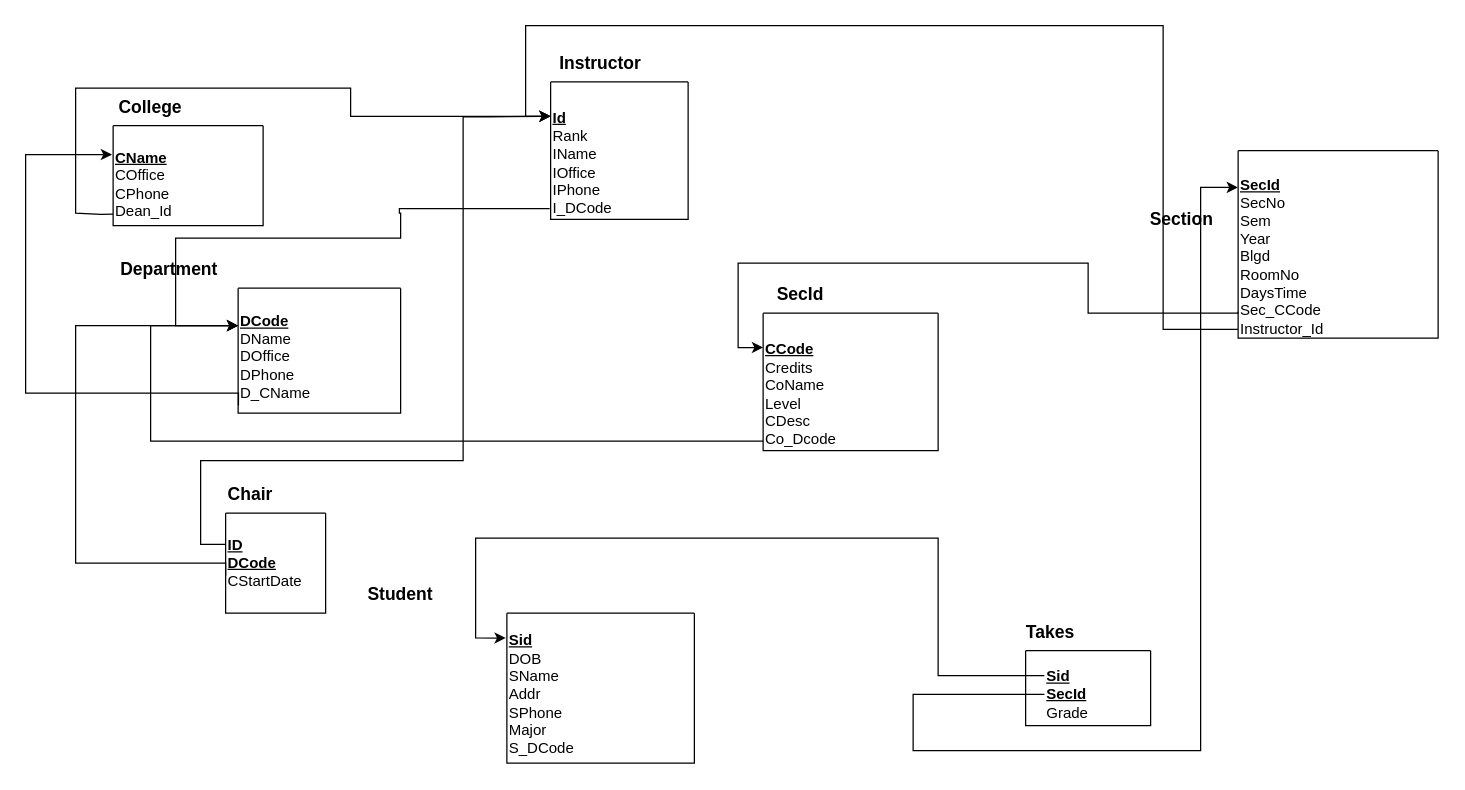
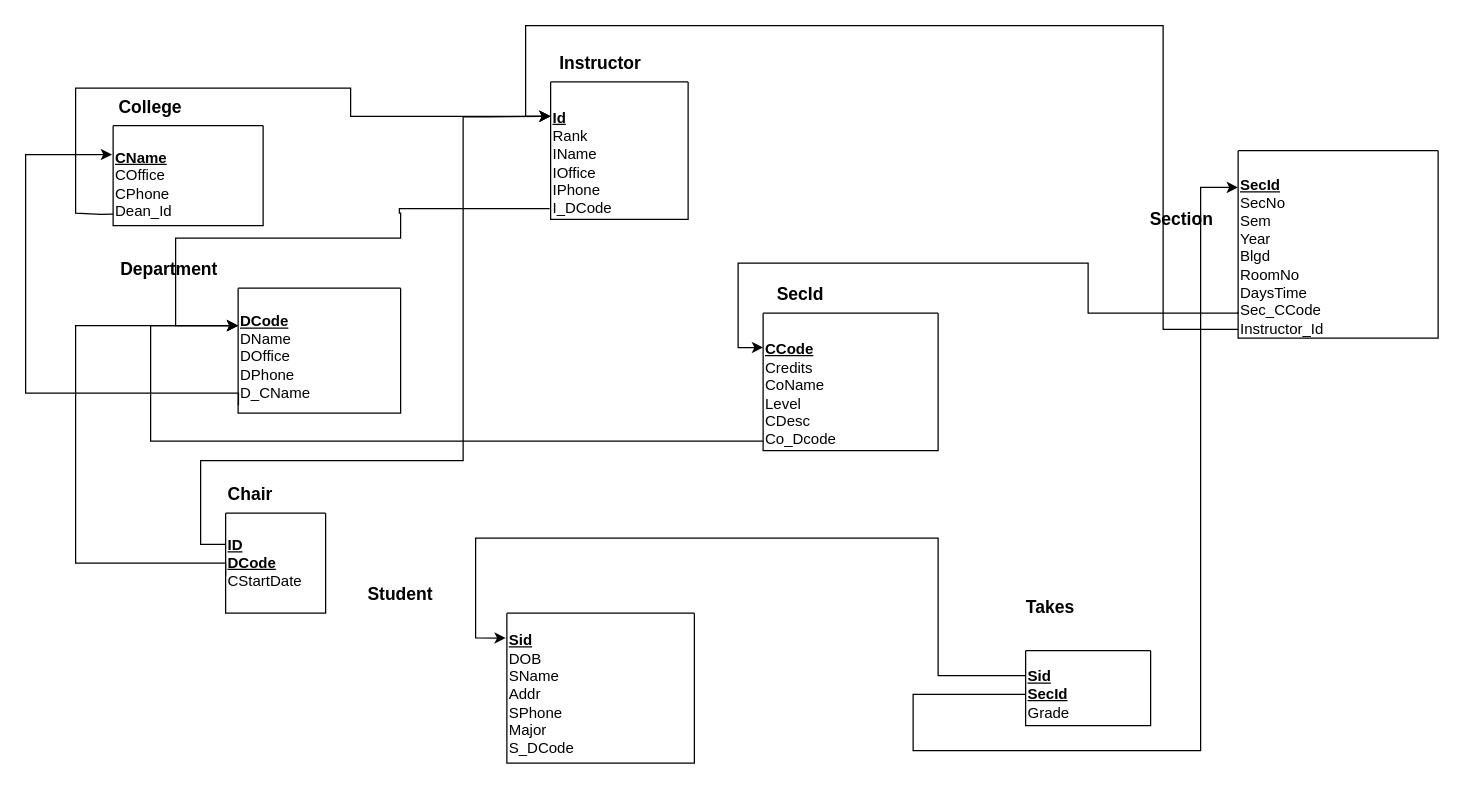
- <mxCell id="27" value="&lt;font style=&quot;font-size: 14px;&quot;&gt;&lt;b&gt;Takes&lt;/b&gt;&lt;/font&gt;" style="text;html=1;strokeColor=none;fillColor=none;align=center;verticalAlign=middle;whiteSpace=wrap;rounded=0;" parent="1" vertex="1"><mxGeometry x="810" y="490" width="60" height="30" as="geometry" /></mxCell>
+ <mxCell id="27" value="&lt;font style=&quot;font-size: 14px;&quot;&gt;&lt;b&gt;Takes&lt;/b&gt;&lt;/font&gt;" style="text;html=1;strokeColor=none;fillColor=none;align=center;verticalAlign=middle;whiteSpace=wrap;rounded=0;" parent="1" vertex="1"><mxGeometry x="810" y="470" width="60" height="30" as="geometry" /></mxCell>
- <mxCell id="26" value="&lt;b&gt;&lt;u&gt;Sid&lt;/u&gt;&lt;/b&gt;&lt;br&gt;&lt;b&gt;&lt;u&gt;SecId&lt;/u&gt;&lt;/b&gt;&lt;br&gt;Grade" style="text;html=1;strokeColor=none;fillColor=none;align=left;verticalAlign=middle;whiteSpace=wrap;rounded=0;" parent="25" vertex="1"><mxGeometry x="15" y="20" width="60" height="30" as="geometry" /></mxCell>
+ <mxCell id="26" value="&lt;b&gt;&lt;u&gt;Sid&lt;/u&gt;&lt;/b&gt;&lt;br&gt;&lt;b&gt;&lt;u&gt;SecId&lt;/u&gt;&lt;/b&gt;&lt;br&gt;Grade" style="text;html=1;strokeColor=none;fillColor=none;align=left;verticalAlign=middle;whiteSpace=wrap;rounded=0;" parent="25" vertex="1"><mxGeometry y="20" width="60" height="30" as="geometry" /></mxCell>
